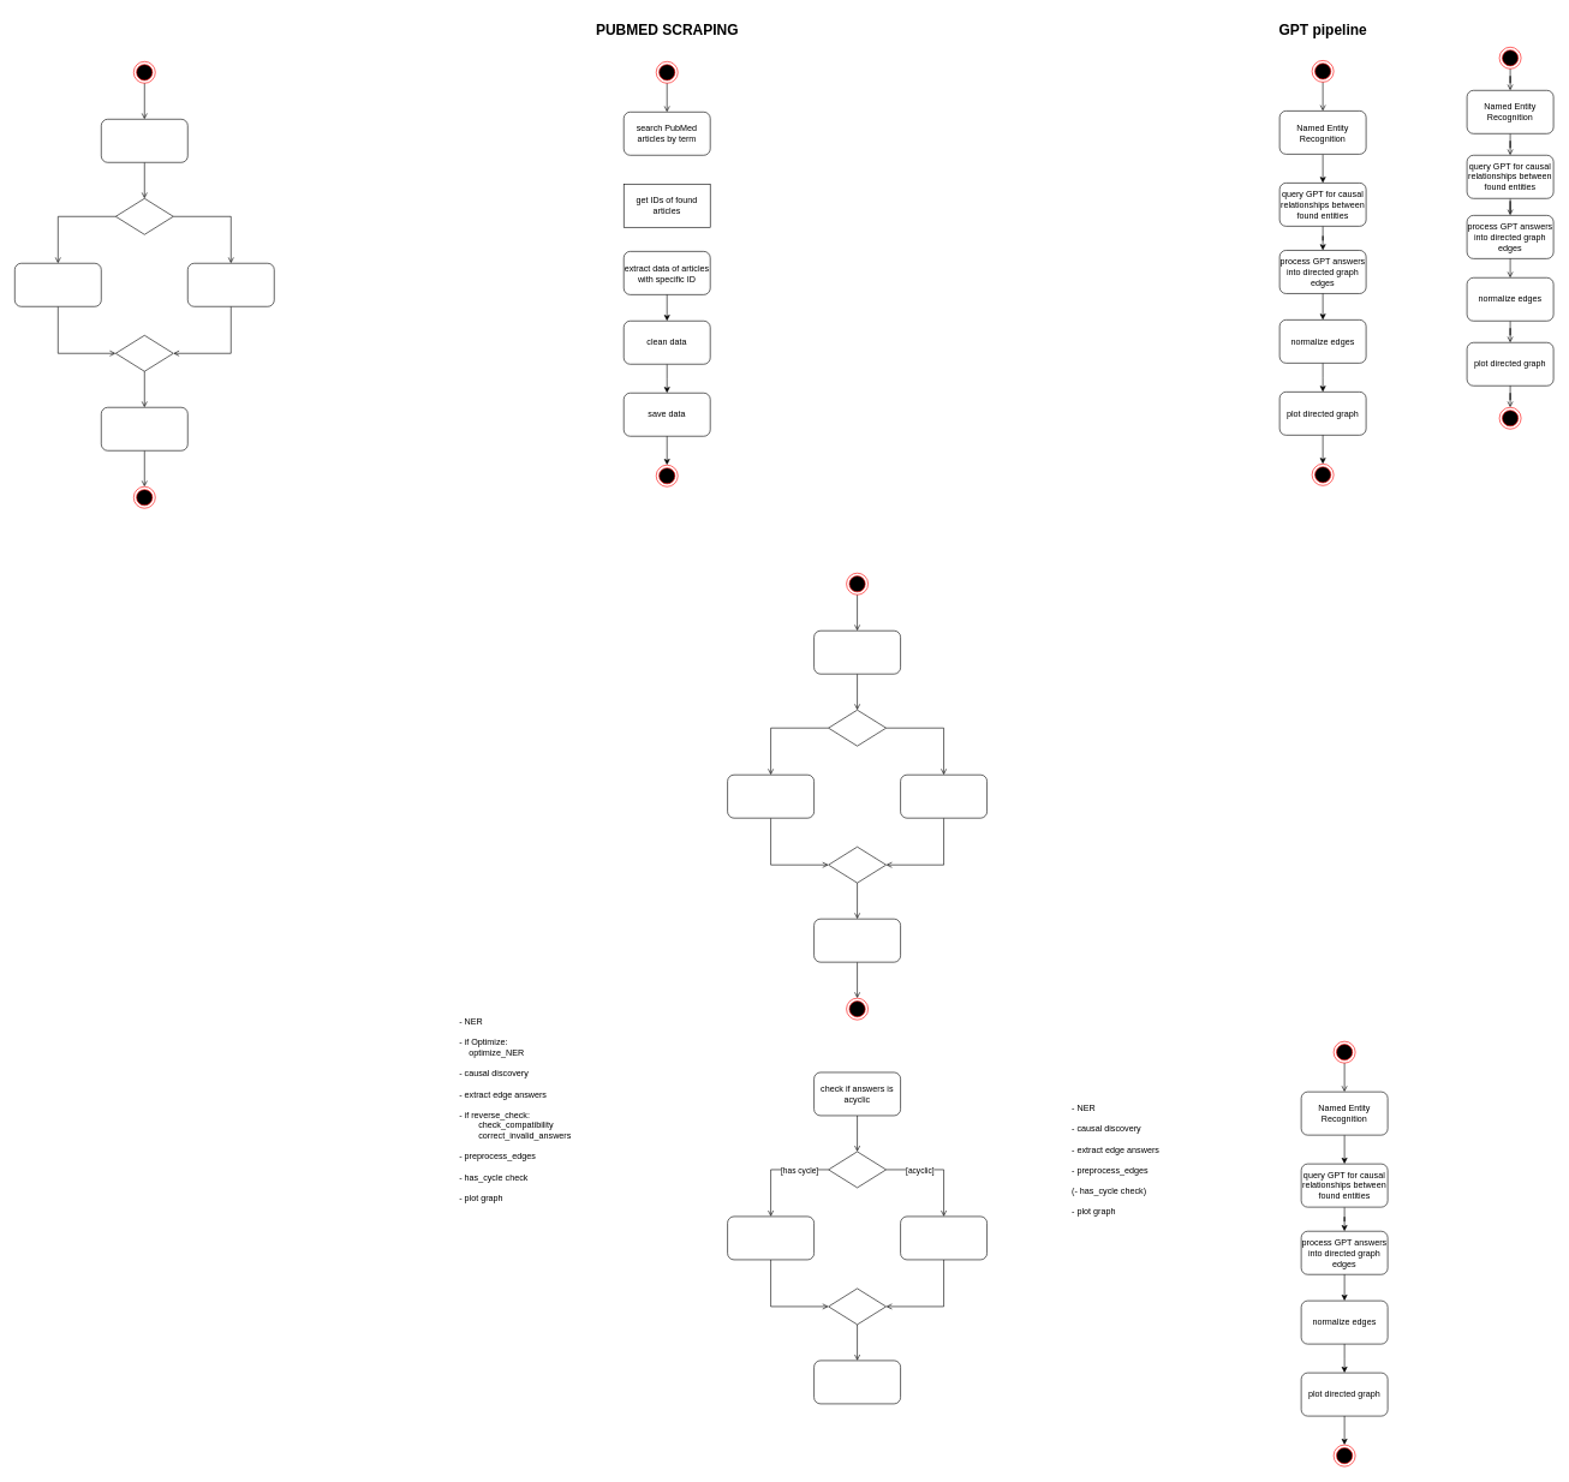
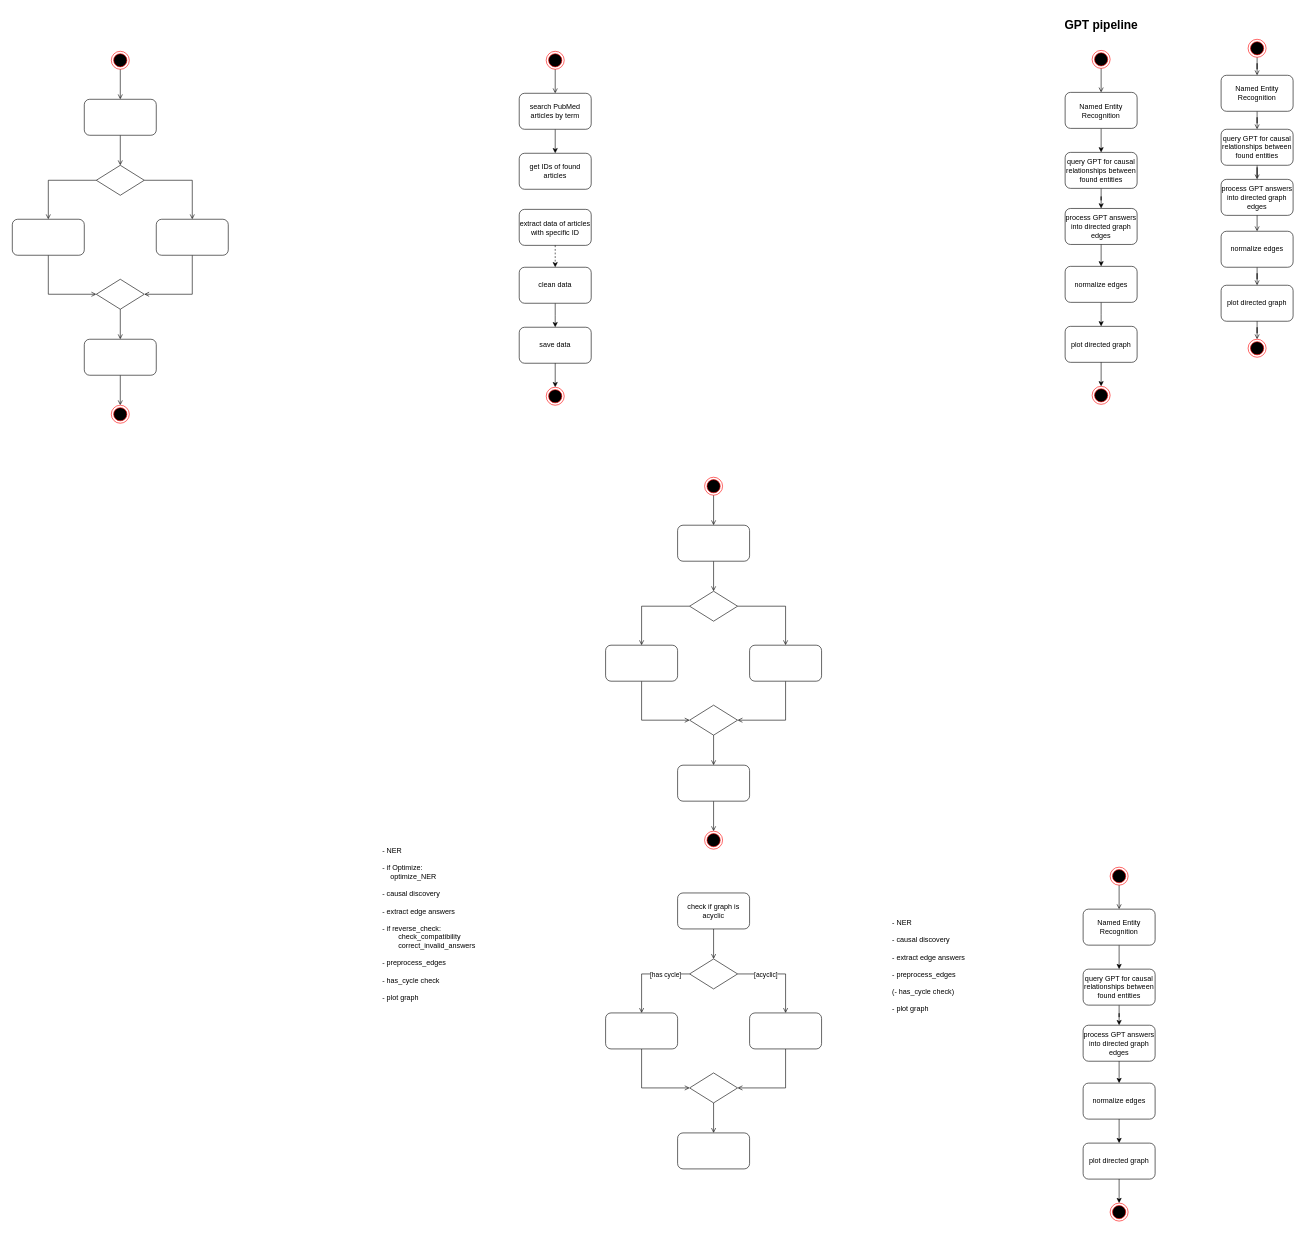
- <mxCell id="18" value="&lt;font style=&quot;font-size: 20px;&quot;&gt;&lt;b&gt;PUBMED SCRAPING&lt;br&gt;&lt;/b&gt;&lt;/font&gt;" style="text;html=1;align=center;verticalAlign=middle;resizable=0;points=[];autosize=1;strokeColor=none;fillColor=none;" parent="1" vertex="1"><mxGeometry x="815" y="20" width="220" height="40" as="geometry" /></mxCell>
+ <mxCell id="35" style="edgeStyle=orthogonalEdgeStyle;rounded=0;orthogonalLoop=1;jettySize=auto;html=1;entryX=0.5;entryY=0;entryDx=0;entryDy=0;" edge="1" source="36" target="37" parent="1"><mxGeometry relative="1" as="geometry" /></mxCell>
- <mxCell id="37" value="get IDs of found articles" style="whiteSpace=wrap;html=1;rounded=0;" vertex="1" parent="1"><mxGeometry x="865" y="255" width="120" height="60" as="geometry" /></mxCell>
+ <mxCell id="37" value="get IDs of found articles" style="rounded=1;whiteSpace=wrap;html=1;" vertex="1" parent="1"><mxGeometry x="865" y="255" width="120" height="60" as="geometry" /></mxCell>
- <mxCell id="41" style="edgeStyle=orthogonalEdgeStyle;rounded=0;orthogonalLoop=1;jettySize=auto;html=1;entryX=0.5;entryY=0;entryDx=0;entryDy=0;exitX=0.5;exitY=1;exitDx=0;exitDy=0;" edge="1" source="38" target="40" parent="1"><mxGeometry relative="1" as="geometry"><mxPoint x="945" y="325" as="sourcePoint" /><mxPoint x="945" y="365" as="targetPoint" /><Array as="points"><mxPoint x="925" y="435" /><mxPoint x="925" y="435" /></Array></mxGeometry></mxCell>
+ <mxCell id="41" style="edgeStyle=orthogonalEdgeStyle;rounded=0;orthogonalLoop=1;jettySize=auto;html=1;entryX=0.5;entryY=0;entryDx=0;entryDy=0;exitX=0.5;exitY=1;exitDx=0;exitDy=0;dashed=1;" edge="1" source="38" target="40" parent="1"><mxGeometry relative="1" as="geometry"><mxPoint x="945" y="325" as="sourcePoint" /><mxPoint x="945" y="365" as="targetPoint" /><Array as="points"><mxPoint x="925" y="435" /><mxPoint x="925" y="435" /></Array></mxGeometry></mxCell>
- <mxCell id="64" value="check if answers is acyclic" style="rounded=1;whiteSpace=wrap;html=1;" vertex="1" parent="1"><mxGeometry x="1129" y="1488" width="120" height="60" as="geometry" /></mxCell>
+ <mxCell id="64" value="check if graph is acyclic" style="rounded=1;whiteSpace=wrap;html=1;" vertex="1" parent="1"><mxGeometry x="1129" y="1488" width="120" height="60" as="geometry" /></mxCell>
